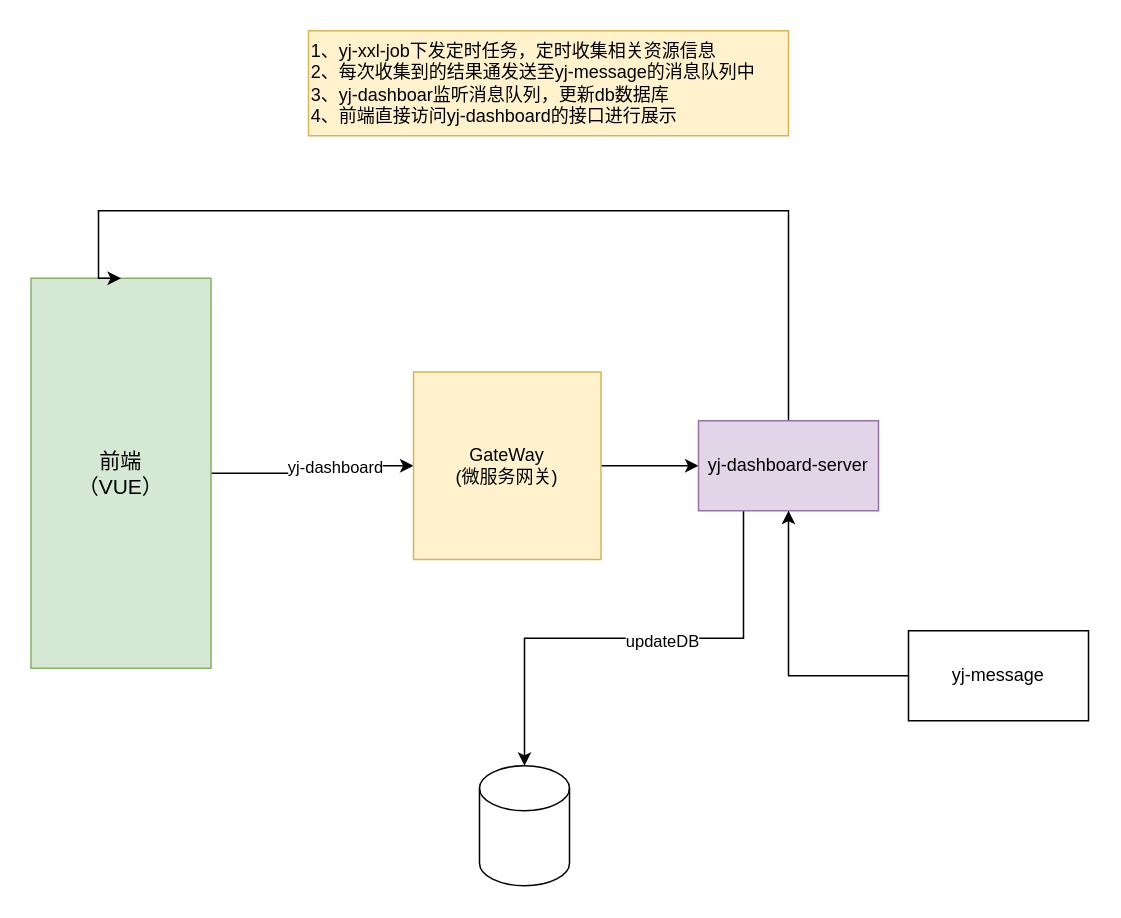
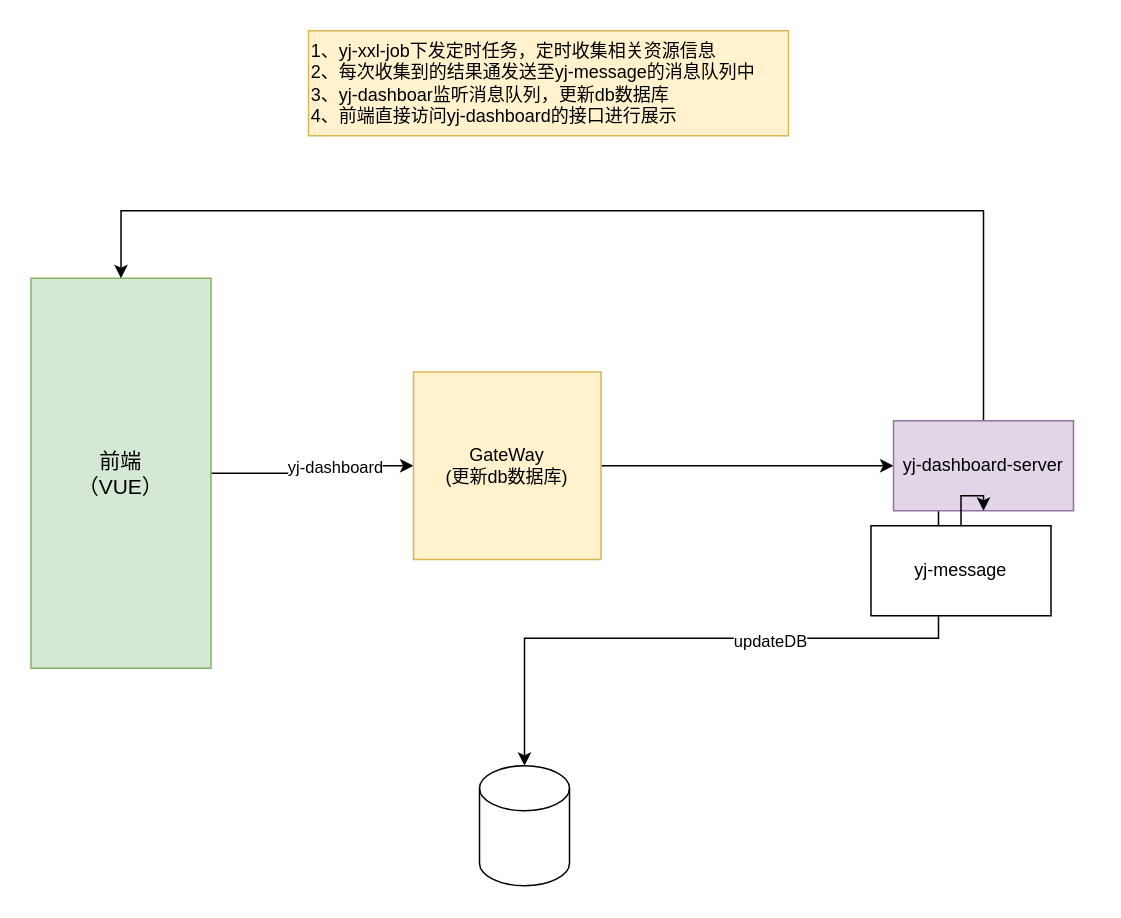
- <mxCell id="6" value="GateWay&lt;br&gt;(微服务网关)" style="whiteSpace=wrap;html=1;aspect=fixed;fillColor=#fff2cc;strokeColor=#d6b656;" vertex="1" parent="1"><mxGeometry x="275" y="247.5" width="125" height="125" as="geometry" /></mxCell>
+ <mxCell id="6" value="GateWay&lt;br&gt;(更新db数据库)" style="whiteSpace=wrap;html=1;aspect=fixed;fillColor=#fff2cc;strokeColor=#d6b656;" vertex="1" parent="1"><mxGeometry x="275" y="247.5" width="125" height="125" as="geometry" /></mxCell>
- <mxCell id="10" value="yj-dashboard-server" style="whiteSpace=wrap;html=1;fillColor=#e1d5e7;strokeColor=#9673a6;" vertex="1" parent="1"><mxGeometry x="465" y="280" width="120" height="60" as="geometry" /></mxCell>
+ <mxCell id="10" value="yj-dashboard-server" style="whiteSpace=wrap;html=1;fillColor=#e1d5e7;strokeColor=#9673a6;" vertex="1" parent="1"><mxGeometry x="595" y="280" width="120" height="60" as="geometry" /></mxCell>
- <mxCell id="12" value="yj-message" style="rounded=0;whiteSpace=wrap;html=1;" vertex="1" parent="1"><mxGeometry x="605" y="420" width="120" height="60" as="geometry" /></mxCell>
+ <mxCell id="12" value="yj-message" style="rounded=0;whiteSpace=wrap;html=1;" vertex="1" parent="1"><mxGeometry x="580" y="350" width="120" height="60" as="geometry" /></mxCell>
